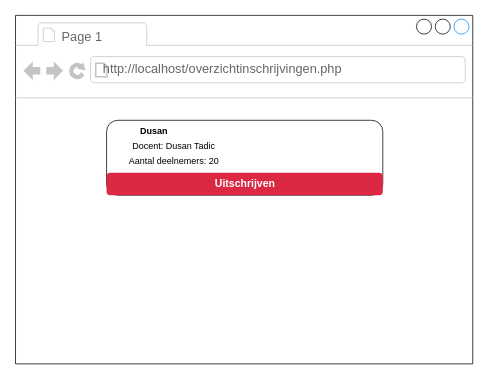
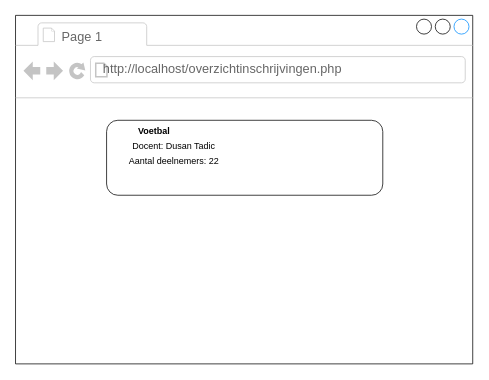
- <mxCell id="6" value="&lt;b&gt;Dusan&lt;/b&gt;" style="text;html=1;strokeColor=none;fillColor=none;align=center;verticalAlign=middle;whiteSpace=wrap;rounded=0;fontSize=12;fontColor=#000000;" vertex="1" parent="2"><mxGeometry x="130" y="140" width="110" height="30" as="geometry" /></mxCell>
+ <mxCell id="6" value="&lt;b&gt;Voetbal&lt;/b&gt;" style="text;html=1;strokeColor=none;fillColor=none;align=center;verticalAlign=middle;whiteSpace=wrap;rounded=0;fontSize=12;fontColor=#000000;" vertex="1" parent="2"><mxGeometry x="130" y="140" width="110" height="30" as="geometry" /></mxCell>
- <mxCell id="8" value="Aantal deelnemers: 20" style="text;html=1;strokeColor=none;fillColor=none;align=center;verticalAlign=middle;whiteSpace=wrap;rounded=0;fontSize=12;fontColor=#000000;" vertex="1" parent="2"><mxGeometry x="140" y="180" width="143" height="30" as="geometry" /></mxCell>
+ <mxCell id="8" value="Aantal deelnemers: 22" style="text;html=1;strokeColor=none;fillColor=none;align=center;verticalAlign=middle;whiteSpace=wrap;rounded=0;fontSize=12;fontColor=#000000;" vertex="1" parent="2"><mxGeometry x="140" y="180" width="143" height="30" as="geometry" /></mxCell>
- <mxCell id="9" value="Uitschrijven" style="html=1;shadow=0;dashed=0;shape=mxgraph.bootstrap.rrect;rSize=5;strokeColor=none;strokeWidth=1;fillColor=#DB2843;fontColor=#FFFFFF;whiteSpace=wrap;align=center;verticalAlign=middle;spacingLeft=0;fontStyle=1;fontSize=14;spacing=5;" vertex="1" parent="2"><mxGeometry x="121.5" y="210" width="368.5" height="30" as="geometry" /></mxCell>
